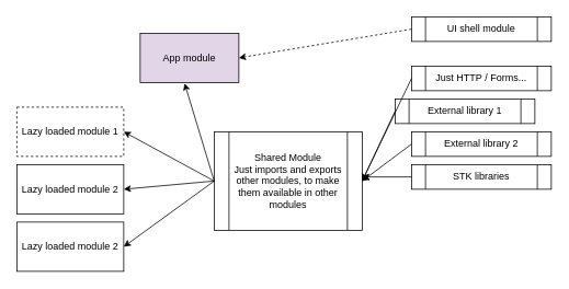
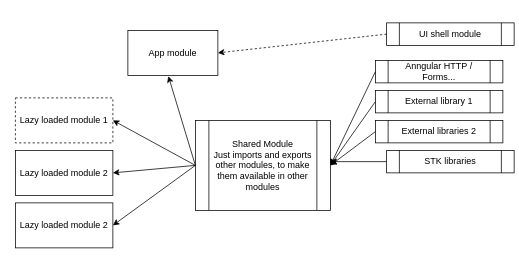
- <mxCell id="8" value="UI shell module&lt;br&gt;" style="shape=process;whiteSpace=wrap;html=1;backgroundOutline=1;" vertex="1" parent="1"><mxGeometry x="500" y="20" width="170" height="30" as="geometry" /></mxCell>
+ <mxCell id="8" value="UI shell module&lt;br&gt;" style="shape=process;whiteSpace=wrap;html=1;backgroundOutline=1;" vertex="1" parent="1"><mxGeometry x="515" y="30" width="170" height="30" as="geometry" /></mxCell>
- <mxCell id="2" value="App module" style="rounded=0;whiteSpace=wrap;html=1;fillColor=#e1d5e7;" vertex="1" parent="1"><mxGeometry x="170" y="40" width="120" height="60" as="geometry" /></mxCell>
+ <mxCell id="2" value="App module" style="rounded=0;whiteSpace=wrap;html=1;" vertex="1" parent="1"><mxGeometry x="170" y="40" width="120" height="60" as="geometry" /></mxCell>
- <mxCell id="9" value="Just HTTP / Forms..." style="shape=process;whiteSpace=wrap;html=1;backgroundOutline=1;" vertex="1" parent="1"><mxGeometry x="500" y="80" width="170" height="30" as="geometry" /></mxCell>
+ <mxCell id="9" value="Anngular HTTP / Forms..." style="shape=process;whiteSpace=wrap;html=1;backgroundOutline=1;" vertex="1" parent="1"><mxGeometry x="500" y="80" width="170" height="30" as="geometry" /></mxCell>
- <mxCell id="3" value="External library 1" style="shape=process;whiteSpace=wrap;html=1;backgroundOutline=1;" vertex="1" parent="1"><mxGeometry x="480" y="120" width="170" height="30" as="geometry" /></mxCell>
+ <mxCell id="3" value="External library 1" style="shape=process;whiteSpace=wrap;html=1;backgroundOutline=1;" vertex="1" parent="1"><mxGeometry x="500" y="120" width="170" height="30" as="geometry" /></mxCell>
- <mxCell id="7" value="External library 2" style="shape=process;whiteSpace=wrap;html=1;backgroundOutline=1;" vertex="1" parent="1"><mxGeometry x="500" y="160" width="170" height="30" as="geometry" /></mxCell>
+ <mxCell id="7" value="External libraries 2" style="shape=process;whiteSpace=wrap;html=1;backgroundOutline=1;" vertex="1" parent="1"><mxGeometry x="500" y="160" width="170" height="30" as="geometry" /></mxCell>
- <mxCell id="10" value="STK libraries" style="shape=process;whiteSpace=wrap;html=1;backgroundOutline=1;" vertex="1" parent="1"><mxGeometry x="500" y="200" width="170" height="30" as="geometry" /></mxCell>
+ <mxCell id="10" value="STK libraries" style="shape=process;whiteSpace=wrap;html=1;backgroundOutline=1;" vertex="1" parent="1"><mxGeometry x="515" y="200" width="170" height="30" as="geometry" /></mxCell>
